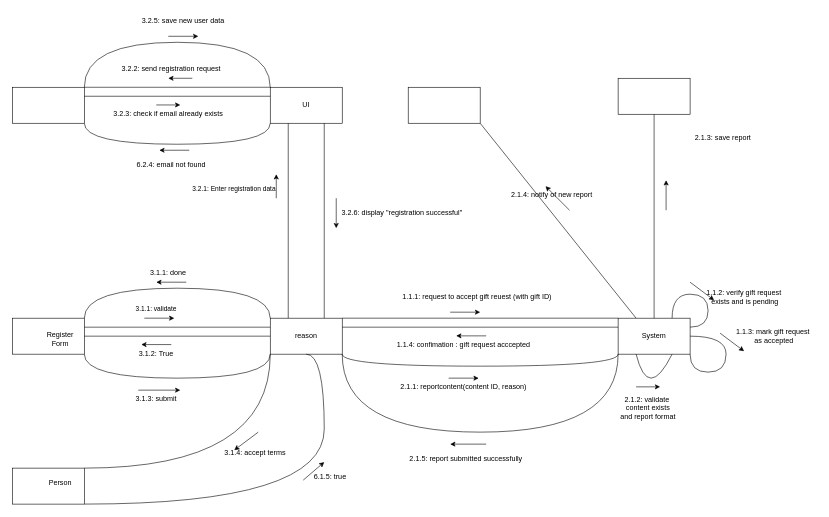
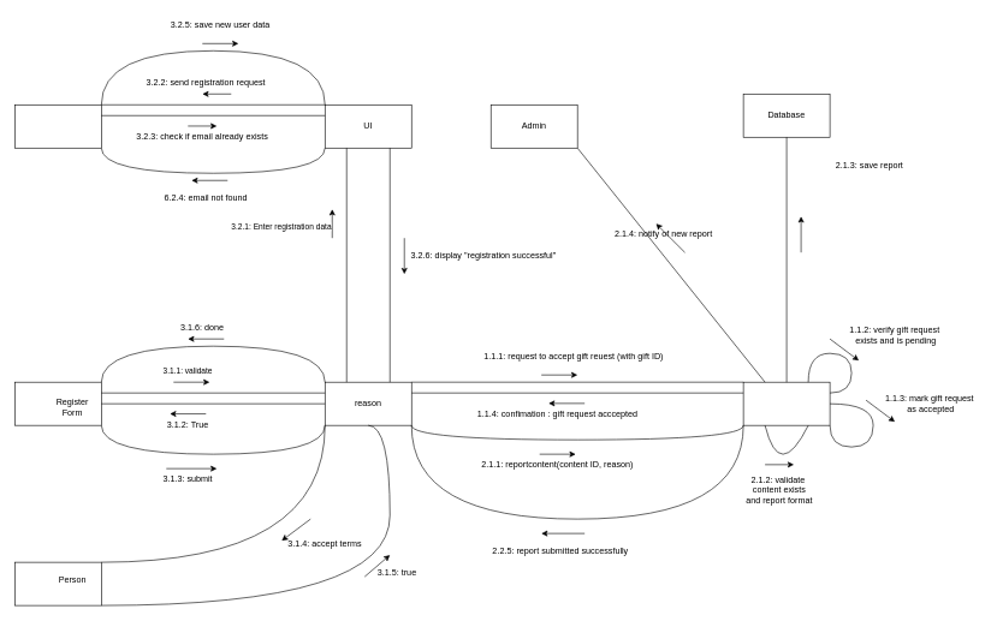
+ <mxCell id="25" value="Database" style="text;html=1;align=center;verticalAlign=middle;whiteSpace=wrap;rounded=0;" vertex="1" parent="1"><mxGeometry x="1060" y="145" width="60" height="30" as="geometry" /></mxCell>
+ <mxCell id="30" value="Admin" style="text;html=1;align=center;verticalAlign=middle;whiteSpace=wrap;rounded=0;" vertex="1" parent="1"><mxGeometry x="710" y="160" width="60" height="30" as="geometry" /></mxCell>
- <mxCell id="58" value="&lt;span style=&quot;text-wrap-mode: nowrap;&quot;&gt;3.1.1: done&lt;/span&gt;" style="text;html=1;align=center;verticalAlign=middle;whiteSpace=wrap;rounded=0;" vertex="1" parent="1"><mxGeometry x="250" y="440" width="60" height="30" as="geometry" /></mxCell>
+ <mxCell id="58" value="&lt;span style=&quot;text-wrap-mode: nowrap;&quot;&gt;3.1.6: done&lt;/span&gt;" style="text;html=1;align=center;verticalAlign=middle;whiteSpace=wrap;rounded=0;" vertex="1" parent="1"><mxGeometry x="250" y="440" width="60" height="30" as="geometry" /></mxCell>
- <mxCell id="11" value="&lt;span style=&quot;text-wrap-mode: nowrap;&quot;&gt;1.1.2: verify gift request&lt;/span&gt;&lt;div style=&quot;text-wrap-mode: nowrap;&quot;&gt;&amp;nbsp;exists and is pending&lt;/div&gt;" style="text;html=1;align=center;verticalAlign=middle;whiteSpace=wrap;rounded=0;" vertex="1" parent="1"><mxGeometry x="1170" y="480" width="140" height="30" as="geometry" /></mxCell>
+ <mxCell id="11" value="&lt;span style=&quot;text-wrap-mode: nowrap;&quot;&gt;1.1.2: verify gift request&lt;/span&gt;&lt;div style=&quot;text-wrap-mode: nowrap;&quot;&gt;&amp;nbsp;exists and is pending&lt;/div&gt;" style="text;html=1;align=center;verticalAlign=middle;whiteSpace=wrap;rounded=0;" vertex="1" parent="1"><mxGeometry x="1170" y="450" width="140" height="30" as="geometry" /></mxCell>
- <mxCell id="5" value="System" style="text;html=1;align=center;verticalAlign=middle;whiteSpace=wrap;rounded=0;" vertex="1" parent="1"><mxGeometry x="1060" y="545" width="60" height="30" as="geometry" /></mxCell>
- <mxCell id="52" value="&lt;span style=&quot;text-wrap-mode: nowrap;&quot;&gt;3.1.4: accept terms&lt;/span&gt;" style="text;html=1;align=center;verticalAlign=middle;whiteSpace=wrap;rounded=0;" vertex="1" parent="1"><mxGeometry x="385" y="740" width="80" height="30" as="geometry" /></mxCell>
+ <mxCell id="52" value="&lt;span style=&quot;text-wrap-mode: nowrap;&quot;&gt;3.1.4: accept terms&lt;/span&gt;" style="text;html=1;align=center;verticalAlign=middle;whiteSpace=wrap;rounded=0;" vertex="1" parent="1"><mxGeometry x="410" y="740" width="80" height="30" as="geometry" /></mxCell>
- <mxCell id="36" value="&lt;span style=&quot;text-wrap-mode: nowrap;&quot;&gt;2.1.5: report submitted successfully&lt;/span&gt;" style="text;html=1;align=center;verticalAlign=middle;whiteSpace=wrap;rounded=0;" vertex="1" parent="1"><mxGeometry x="694" y="750" width="165" height="30" as="geometry" /></mxCell>
+ <mxCell id="36" value="&lt;span style=&quot;text-wrap-mode: nowrap;&quot;&gt;2.2.5: report submitted successfully&lt;/span&gt;" style="text;html=1;align=center;verticalAlign=middle;whiteSpace=wrap;rounded=0;" vertex="1" parent="1"><mxGeometry x="694" y="750" width="165" height="30" as="geometry" /></mxCell>
- <mxCell id="55" value="&lt;span style=&quot;text-wrap-mode: nowrap;&quot;&gt;6.1.5: true&lt;/span&gt;" style="text;html=1;align=center;verticalAlign=middle;whiteSpace=wrap;rounded=0;" vertex="1" parent="1"><mxGeometry x="520" y="780" width="60" height="30" as="geometry" /></mxCell>
+ <mxCell id="55" value="&lt;span style=&quot;text-wrap-mode: nowrap;&quot;&gt;3.1.5: true&lt;/span&gt;" style="text;html=1;align=center;verticalAlign=middle;whiteSpace=wrap;rounded=0;" vertex="1" parent="1"><mxGeometry x="520" y="780" width="60" height="30" as="geometry" /></mxCell>
